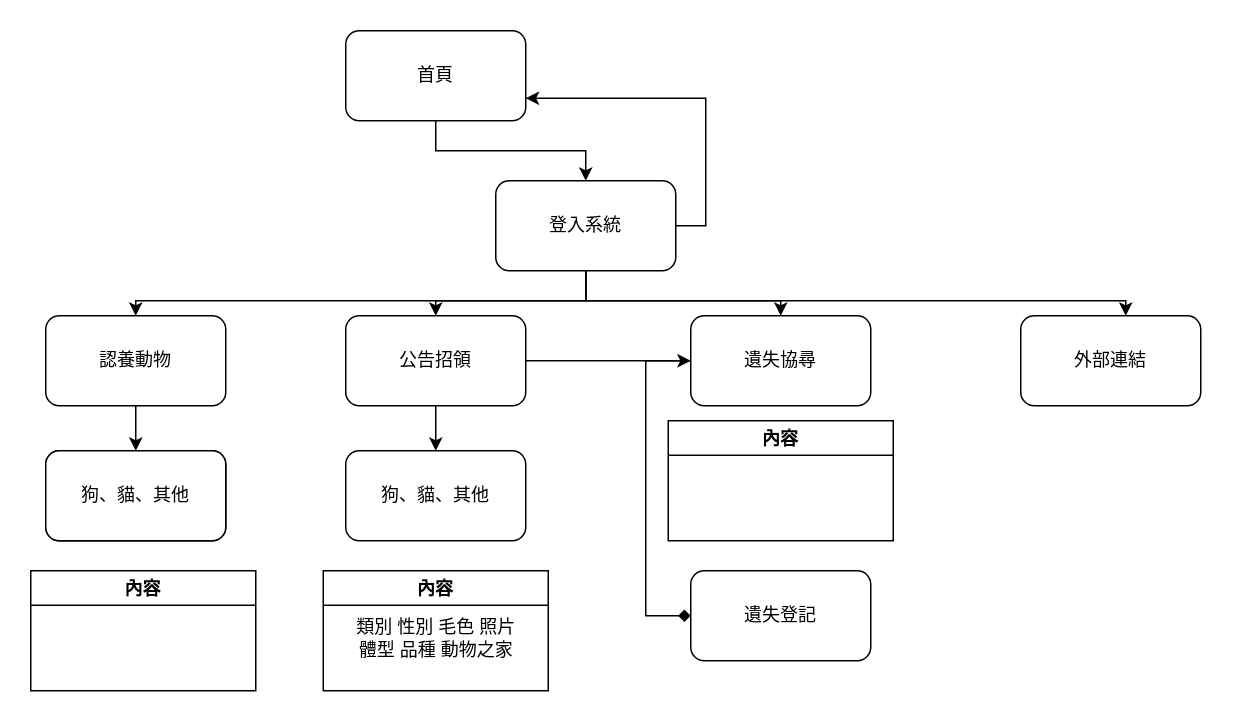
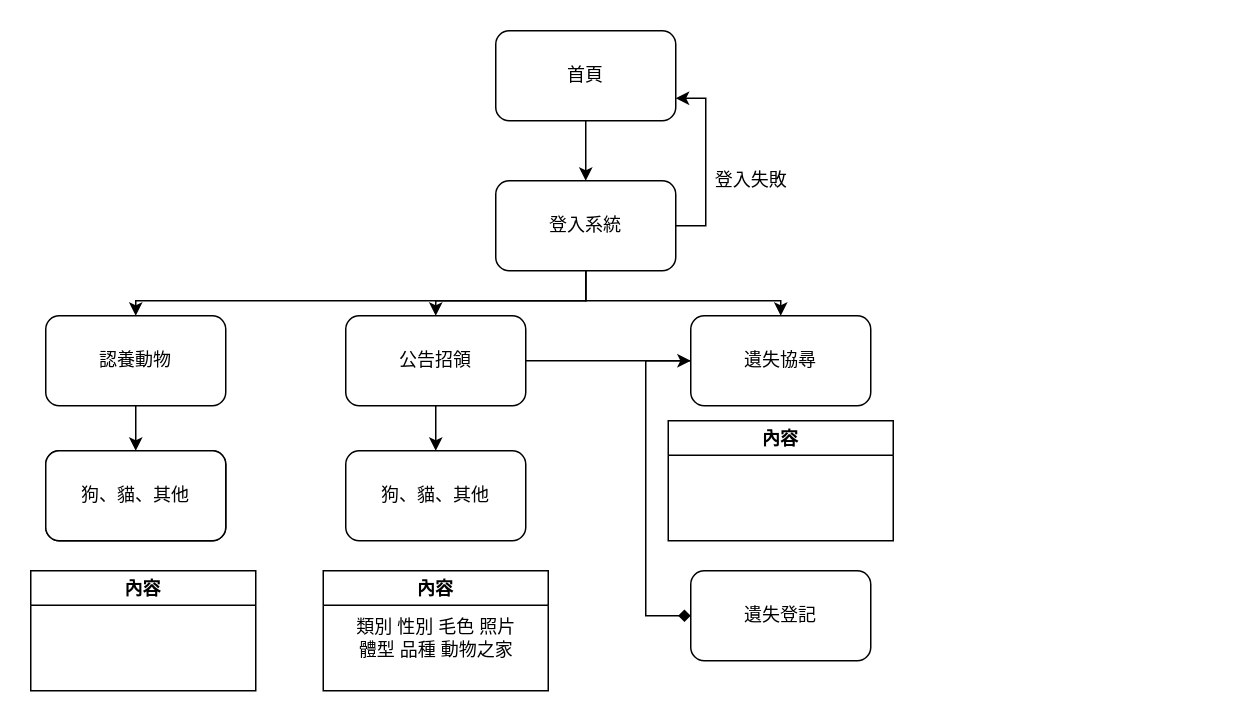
- <mxCell id="3" value="首頁" style="rounded=1;whiteSpace=wrap;html=1;" parent="1" vertex="1"><mxGeometry x="230" y="20" width="120" height="60" as="geometry" /></mxCell>
+ <mxCell id="3" value="首頁" style="rounded=1;whiteSpace=wrap;html=1;" parent="1" vertex="1"><mxGeometry x="330" y="20" width="120" height="60" as="geometry" /></mxCell>
+ <mxCell id="10" value="登入失敗" style="text;html=1;resizable=0;autosize=1;align=center;verticalAlign=middle;points=[];fillColor=none;strokeColor=none;rounded=0;" parent="1" vertex="1"><mxGeometry x="465" y="105" width="70" height="30" as="geometry" /></mxCell>
- <mxCell id="8" style="edgeStyle=orthogonalEdgeStyle;rounded=0;orthogonalLoop=1;jettySize=auto;html=1;" parent="1" source="9" target="18" edge="1"><mxGeometry relative="1" as="geometry"><Array as="points"><mxPoint x="390" y="200" /><mxPoint x="750" y="200" /></Array></mxGeometry></mxCell>
- <mxCell id="18" value="外部連結" style="rounded=1;whiteSpace=wrap;html=1;" parent="1" vertex="1"><mxGeometry x="680" y="210" width="120" height="60" as="geometry" /></mxCell>
